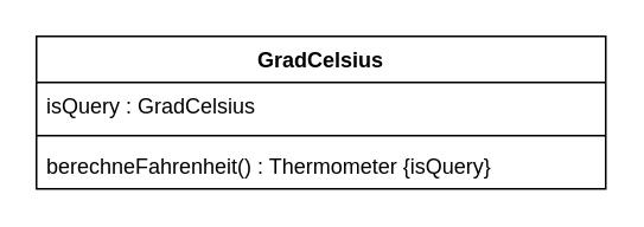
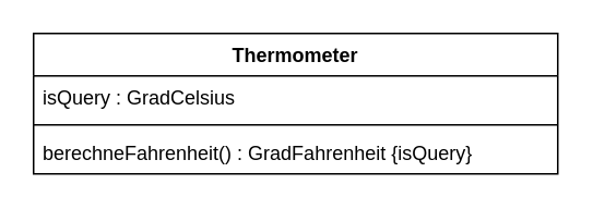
- <mxCell id="2" value="GradCelsius" style="swimlane;fontStyle=1;align=center;verticalAlign=top;childLayout=stackLayout;horizontal=1;startSize=26;horizontalStack=0;resizeParent=1;resizeParentMax=0;resizeLast=0;collapsible=1;marginBottom=0;" parent="1" vertex="1"><mxGeometry x="20" y="20" width="320" height="86" as="geometry" /></mxCell>
+ <mxCell id="2" value="Thermometer" style="swimlane;fontStyle=1;align=center;verticalAlign=top;childLayout=stackLayout;horizontal=1;startSize=26;horizontalStack=0;resizeParent=1;resizeParentMax=0;resizeLast=0;collapsible=1;marginBottom=0;" parent="1" vertex="1"><mxGeometry x="20" y="20" width="320" height="86" as="geometry" /></mxCell>
- <mxCell id="5" value="berechneFahrenheit() : Thermometer {isQuery}" style="text;strokeColor=none;fillColor=none;align=left;verticalAlign=top;spacingLeft=4;spacingRight=4;overflow=hidden;rotatable=0;points=[[0,0.5],[1,0.5]];portConstraint=eastwest;" parent="2" vertex="1"><mxGeometry y="60" width="320" height="26" as="geometry" /></mxCell>
+ <mxCell id="5" value="berechneFahrenheit() : GradFahrenheit {isQuery}" style="text;strokeColor=none;fillColor=none;align=left;verticalAlign=top;spacingLeft=4;spacingRight=4;overflow=hidden;rotatable=0;points=[[0,0.5],[1,0.5]];portConstraint=eastwest;" parent="2" vertex="1"><mxGeometry y="60" width="320" height="26" as="geometry" /></mxCell>
